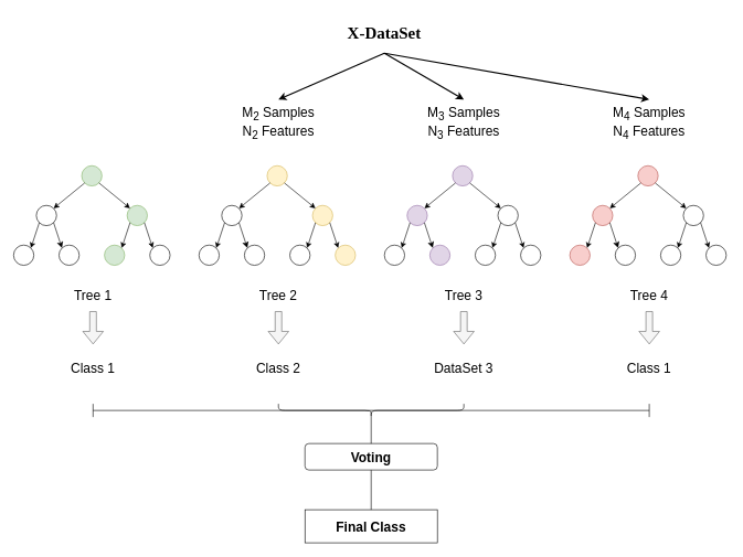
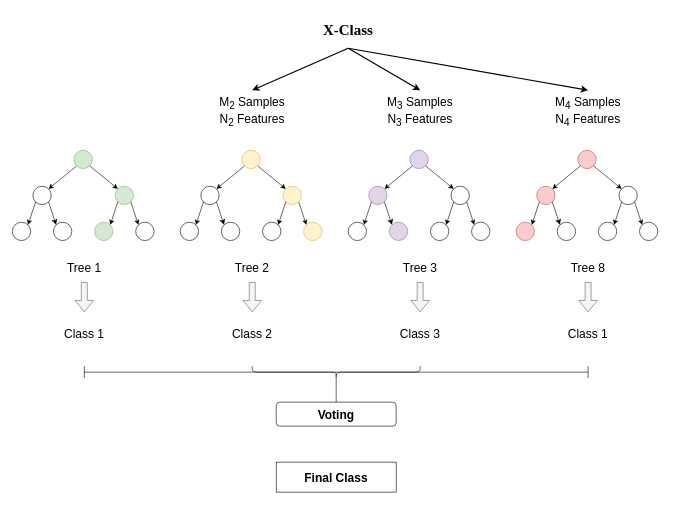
- <mxCell id="2" value="&lt;font style=&quot;font-size: 25px;&quot; face=&quot;Times New Roman&quot;&gt;&lt;b&gt;X-DataSet&lt;/b&gt;&lt;/font&gt;" style="text;html=1;strokeColor=none;fillColor=none;align=center;verticalAlign=middle;whiteSpace=wrap;rounded=0;" vertex="1" parent="1"><mxGeometry x="500" y="20" width="160" height="60" as="geometry" /></mxCell>
+ <mxCell id="2" value="&lt;font style=&quot;font-size: 25px;&quot; face=&quot;Times New Roman&quot;&gt;&lt;b&gt;X-Class&lt;/b&gt;&lt;/font&gt;" style="text;html=1;strokeColor=none;fillColor=none;align=center;verticalAlign=middle;whiteSpace=wrap;rounded=0;" vertex="1" parent="1"><mxGeometry x="500" y="20" width="160" height="60" as="geometry" /></mxCell>
- <mxCell id="68" value="&lt;font style=&quot;font-size: 20px;&quot;&gt;Tree 4&lt;br&gt;&lt;/font&gt;" style="text;html=1;strokeColor=none;fillColor=none;align=center;verticalAlign=middle;whiteSpace=wrap;rounded=0;" vertex="1" parent="1"><mxGeometry x="920" y="420" width="120" height="50" as="geometry" /></mxCell>
+ <mxCell id="68" value="&lt;font style=&quot;font-size: 20px;&quot;&gt;Tree 8&lt;br&gt;&lt;/font&gt;" style="text;html=1;strokeColor=none;fillColor=none;align=center;verticalAlign=middle;whiteSpace=wrap;rounded=0;" vertex="1" parent="1"><mxGeometry x="920" y="420" width="120" height="50" as="geometry" /></mxCell>
- <mxCell id="76" value="&lt;font style=&quot;font-size: 20px;&quot;&gt;DataSet 3&lt;br&gt;&lt;/font&gt;" style="text;html=1;strokeColor=none;fillColor=none;align=center;verticalAlign=middle;whiteSpace=wrap;rounded=0;" vertex="1" parent="1"><mxGeometry x="640" y="530" width="120" height="50" as="geometry" /></mxCell>
+ <mxCell id="76" value="&lt;font style=&quot;font-size: 20px;&quot;&gt;Class 3&lt;br&gt;&lt;/font&gt;" style="text;html=1;strokeColor=none;fillColor=none;align=center;verticalAlign=middle;whiteSpace=wrap;rounded=0;" vertex="1" parent="1"><mxGeometry x="640" y="530" width="120" height="50" as="geometry" /></mxCell>
- <mxCell id="82" value="" style="endArrow=none;html=1;rounded=0;exitX=0.5;exitY=0;exitDx=0;exitDy=0;entryX=0.5;entryY=1;entryDx=0;entryDy=0;" edge="1" parent="1" source="81" target="79"><mxGeometry width="50" height="50" relative="1" as="geometry"><mxPoint x="550" y="640" as="sourcePoint" /><mxPoint x="600" y="590" as="targetPoint" /></mxGeometry></mxCell>
